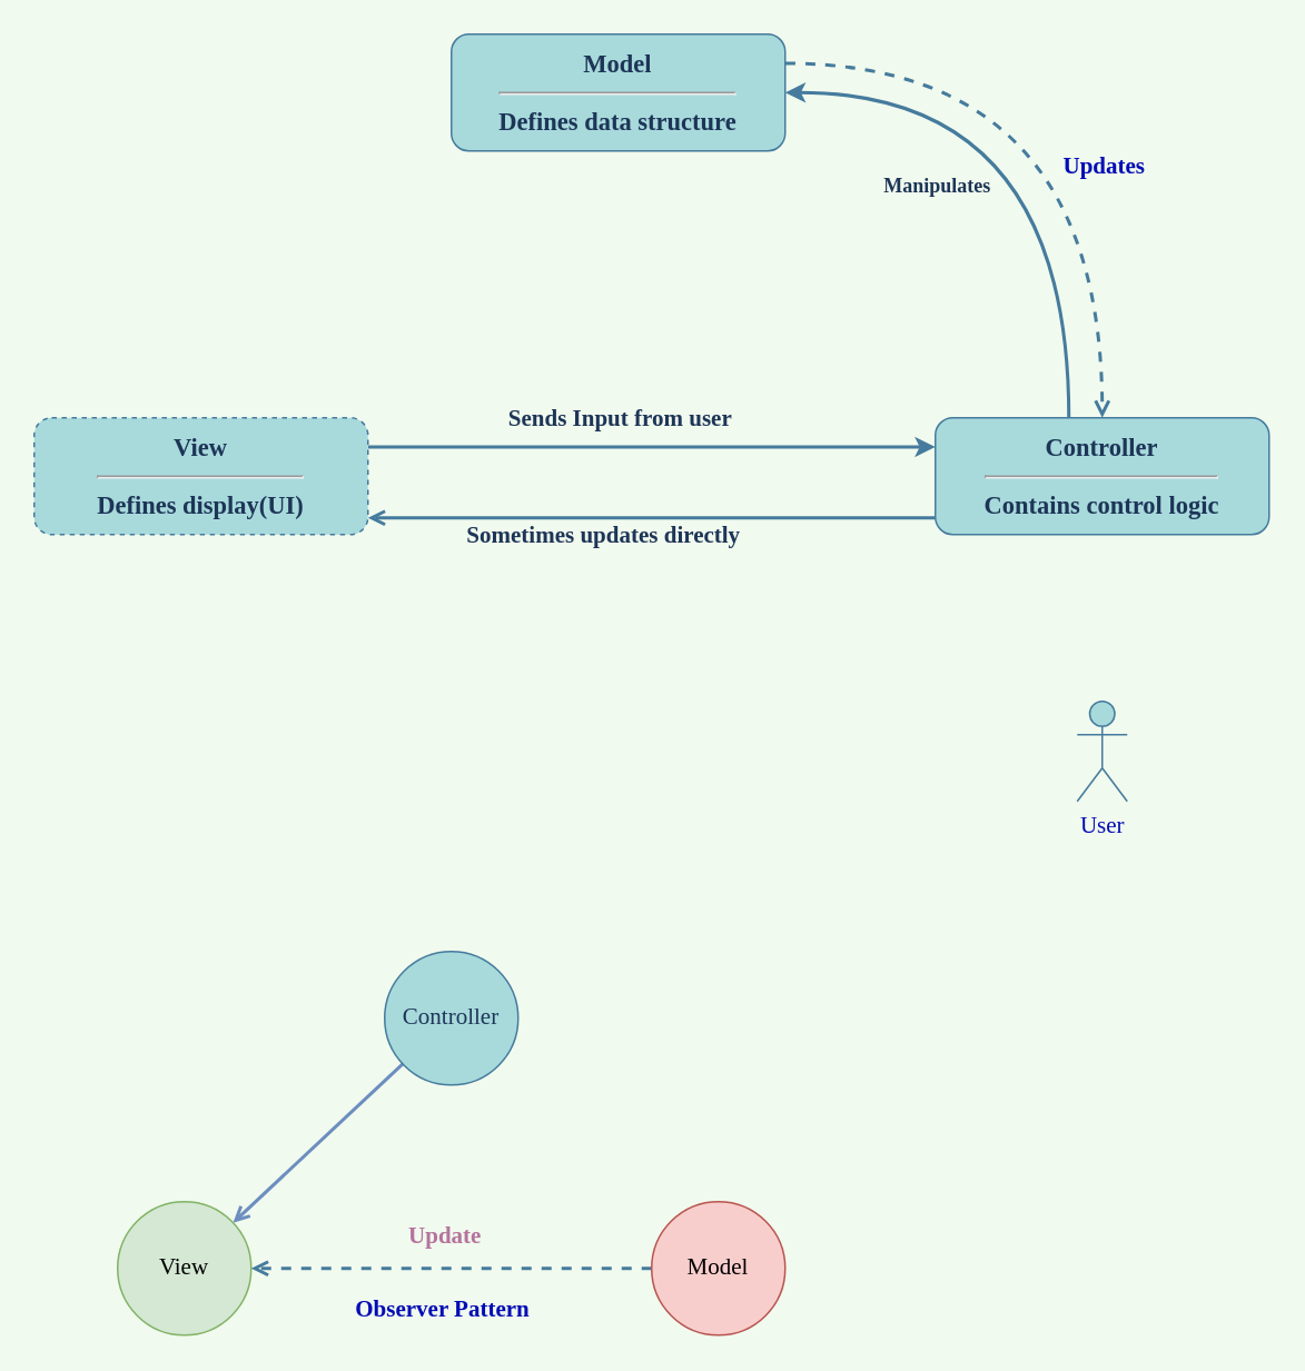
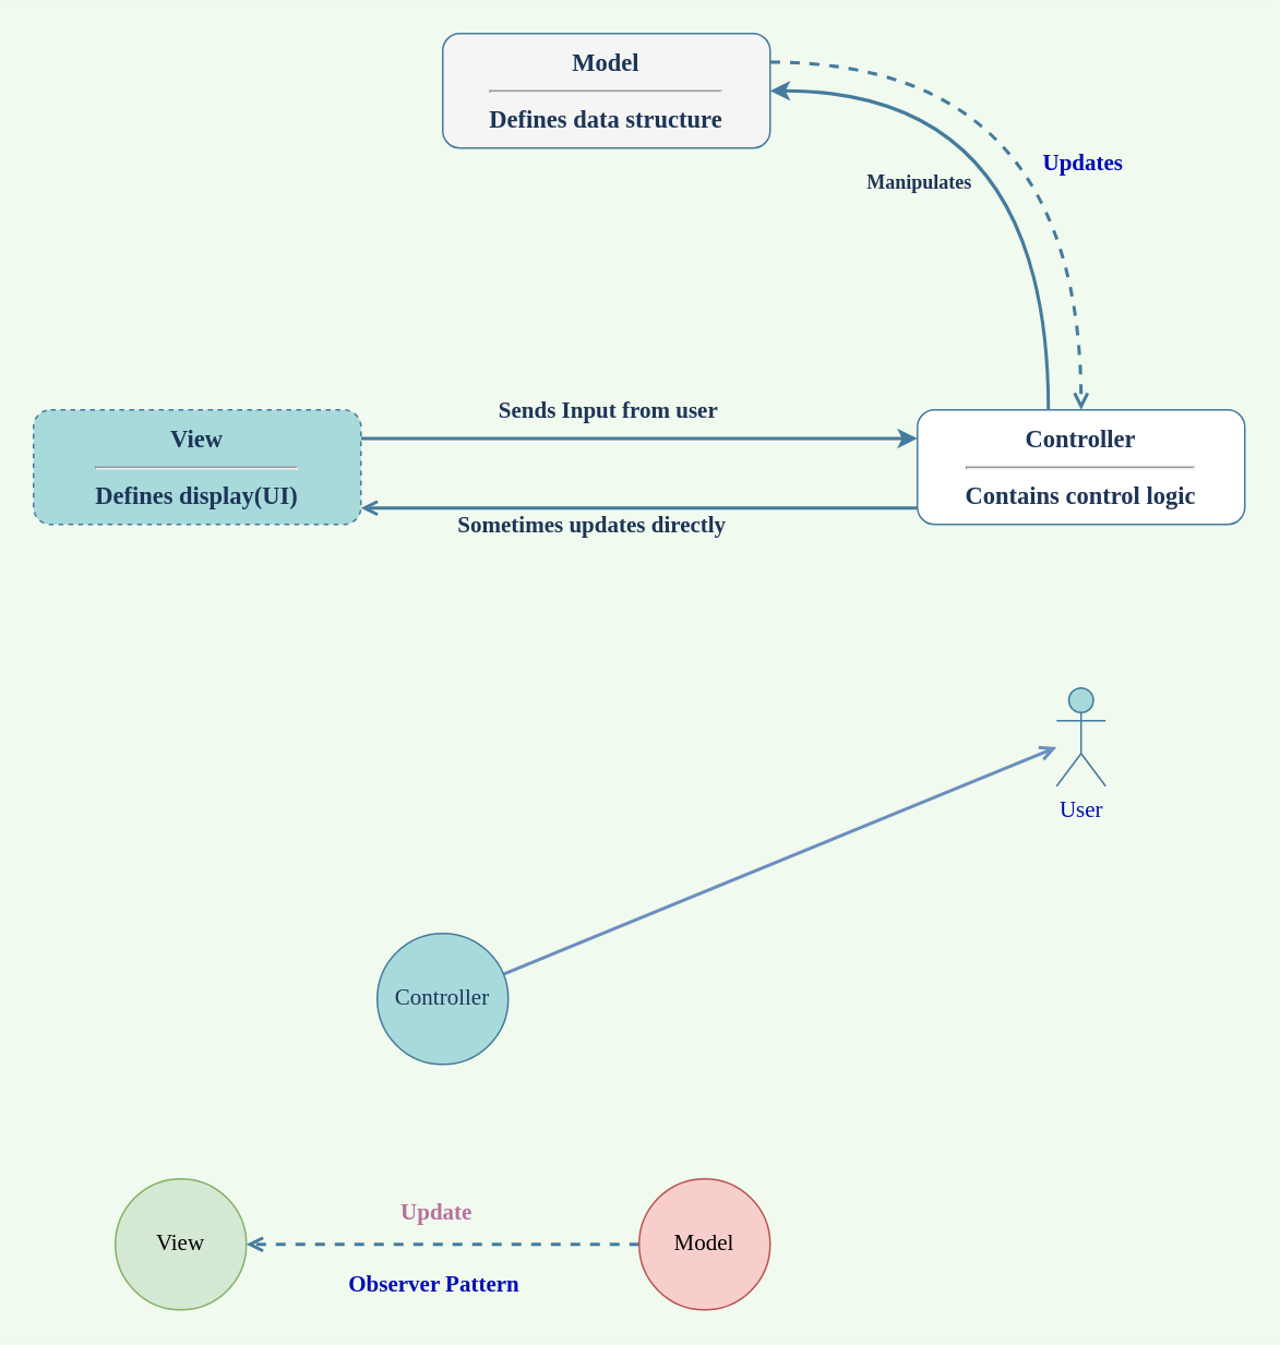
- <mxCell id="4" value="Model&lt;hr&gt;Defines data structure" style="rounded=1;whiteSpace=wrap;html=1;fontFamily=Comic Sans MS;fontStyle=1;fontSize=15;fillColor=#A8DADC;strokeColor=#457B9D;fontColor=#1D3557;" parent="1" vertex="1"><mxGeometry x="270" y="20" width="200" height="70" as="geometry" /></mxCell>
+ <mxCell id="4" value="Model&lt;hr&gt;Defines data structure" style="rounded=1;whiteSpace=wrap;html=1;fontFamily=Comic Sans MS;fontStyle=1;fontSize=15;fillColor=#f5f5f5;strokeColor=#457B9D;fontColor=#1D3557;" parent="1" vertex="1"><mxGeometry x="270" y="20" width="200" height="70" as="geometry" /></mxCell>
- <mxCell id="10" value="Controller&lt;br&gt;&lt;hr&gt;Contains control logic" style="rounded=1;whiteSpace=wrap;html=1;fontFamily=Comic Sans MS;fontStyle=1;fontSize=15;fillColor=#A8DADC;strokeColor=#457B9D;fontColor=#1D3557;" parent="1" vertex="1"><mxGeometry x="560" y="250" width="200" height="70" as="geometry" /></mxCell>
+ <mxCell id="10" value="Controller&lt;br&gt;&lt;hr&gt;Contains control logic" style="rounded=1;whiteSpace=wrap;html=1;fontFamily=Comic Sans MS;fontStyle=1;fontSize=15;fillColor=#ffffff;strokeColor=#457B9D;fontColor=#1D3557;" parent="1" vertex="1"><mxGeometry x="560" y="250" width="200" height="70" as="geometry" /></mxCell>
- <mxCell id="13" value="" style="edgeStyle=none;sketch=0;orthogonalLoop=1;jettySize=auto;html=1;labelBackgroundColor=none;fontFamily=Comic Sans MS;fontSize=14;fontColor=#1D3557;startArrow=none;startFill=0;endArrow=open;endFill=0;strokeColor=#6c8ebf;strokeWidth=2;fillColor=#dae8fc;" parent="1" source="14" target="15" edge="1"><mxGeometry relative="1" as="geometry" /></mxCell>
+ <mxCell id="13" value="" style="edgeStyle=none;sketch=0;orthogonalLoop=1;jettySize=auto;html=1;labelBackgroundColor=none;fontFamily=Comic Sans MS;fontSize=14;fontColor=#1D3557;startArrow=none;startFill=0;endArrow=open;endFill=0;strokeColor=#6c8ebf;strokeWidth=2;fillColor=#dae8fc;" parent="1" source="14" target="20" edge="1"><mxGeometry relative="1" as="geometry" /></mxCell>
